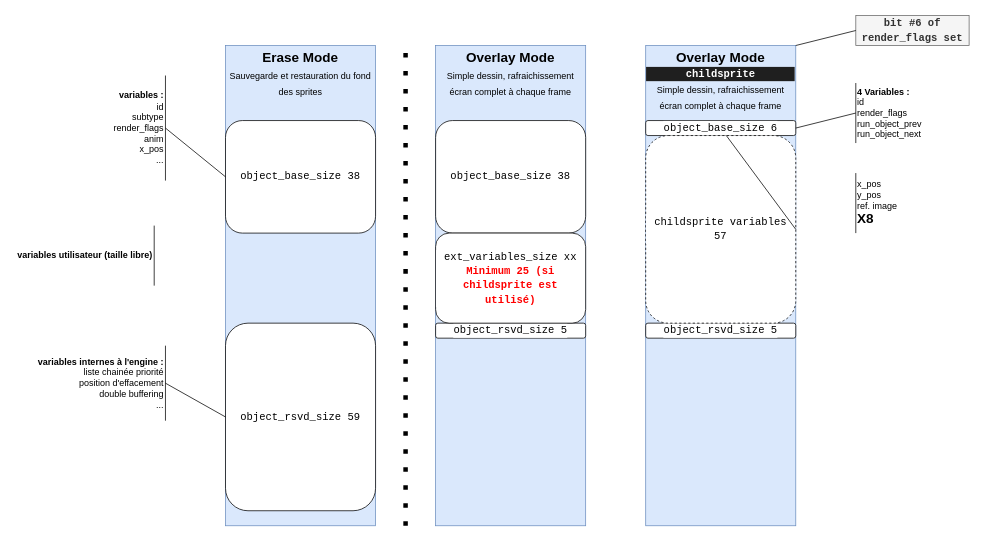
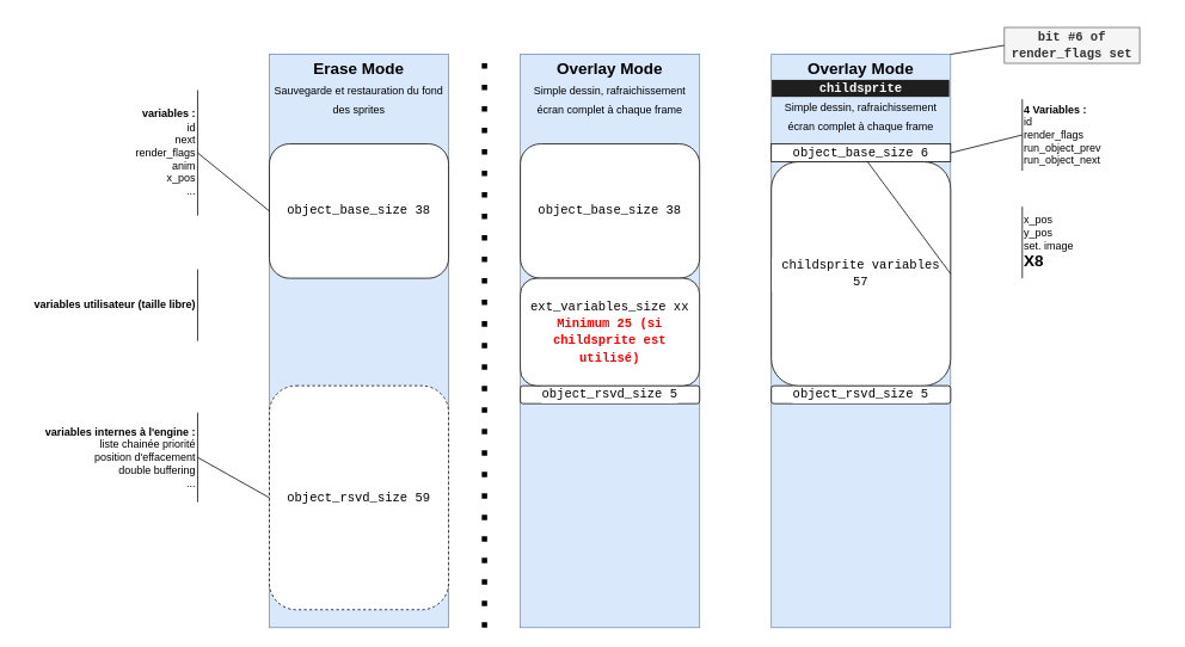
- <mxCell id="28" value="&lt;div style=&quot;font-family: Consolas, &amp;quot;Courier New&amp;quot;, monospace; font-size: 14px; line-height: 19px;&quot;&gt;&lt;b&gt;bit #6 of render_flags set&lt;/b&gt;&lt;/div&gt;" style="text;html=1;align=center;verticalAlign=middle;whiteSpace=wrap;rounded=0;labelBackgroundColor=none;fontSize=18;fillColor=#f5f5f5;strokeColor=#666666;fontColor=#333333;" vertex="1" parent="1"><mxGeometry x="1140" y="20" width="151" height="40" as="geometry" /></mxCell>
+ <mxCell id="28" value="&lt;div style=&quot;font-family: Consolas, &amp;quot;Courier New&amp;quot;, monospace; font-size: 14px; line-height: 19px;&quot;&gt;&lt;b&gt;bit #6 of render_flags set&lt;/b&gt;&lt;/div&gt;" style="text;html=1;align=center;verticalAlign=middle;whiteSpace=wrap;rounded=0;labelBackgroundColor=none;fontSize=18;fillColor=#f5f5f5;strokeColor=#666666;fontColor=#333333;" vertex="1" parent="1"><mxGeometry x="1120" y="30" width="151" height="40" as="geometry" /></mxCell>
- <mxCell id="9" value="&lt;b&gt;variables :&lt;/b&gt;&lt;br&gt;id&lt;br&gt;subtype&lt;br&gt;render_flags&lt;br&gt;anim&lt;br&gt;x_pos&lt;br&gt;&lt;div style=&quot;&quot;&gt;&lt;span style=&quot;background-color: initial;&quot;&gt;...&lt;/span&gt;&lt;/div&gt;" style="text;html=1;strokeColor=none;fillColor=none;align=right;verticalAlign=middle;whiteSpace=wrap;rounded=0;labelBackgroundColor=none;fontColor=default;" vertex="1" parent="1"><mxGeometry x="20" y="100" width="200" height="140" as="geometry" /></mxCell>
+ <mxCell id="9" value="&lt;b&gt;variables :&lt;/b&gt;&lt;br&gt;id&lt;br&gt;next&lt;br&gt;render_flags&lt;br&gt;anim&lt;br&gt;x_pos&lt;br&gt;&lt;div style=&quot;&quot;&gt;&lt;span style=&quot;background-color: initial;&quot;&gt;...&lt;/span&gt;&lt;/div&gt;" style="text;html=1;strokeColor=none;fillColor=none;align=right;verticalAlign=middle;whiteSpace=wrap;rounded=0;labelBackgroundColor=none;fontColor=default;" vertex="1" parent="1"><mxGeometry x="20" y="100" width="200" height="140" as="geometry" /></mxCell>
- <mxCell id="19" value="&lt;div style=&quot;font-family: Consolas, &amp;quot;Courier New&amp;quot;, monospace; font-size: 14px; line-height: 19px;&quot;&gt;&lt;span style=&quot;&quot;&gt;object_base_size 6&lt;/span&gt;&lt;/div&gt;" style="rounded=1;whiteSpace=wrap;html=1;fillColor=default;fontColor=default;labelBackgroundColor=default;" vertex="1" parent="1"><mxGeometry x="860" y="160" width="200" height="20" as="geometry" /></mxCell>
+ <mxCell id="19" value="&lt;div style=&quot;font-family: Consolas, &amp;quot;Courier New&amp;quot;, monospace; font-size: 14px; line-height: 19px;&quot;&gt;&lt;span style=&quot;&quot;&gt;object_base_size 6&lt;/span&gt;&lt;/div&gt;" style="whiteSpace=wrap;html=1;fillColor=default;fontColor=default;labelBackgroundColor=default;rounded=0;" vertex="1" parent="1"><mxGeometry x="860" y="160" width="200" height="20" as="geometry" /></mxCell>
- <mxCell id="24" value="&lt;font color=&quot;#000000&quot;&gt;x_pos&lt;br&gt;y_pos&lt;br&gt;ref. image&lt;br&gt;&lt;b&gt;&lt;font style=&quot;font-size: 18px;&quot;&gt;X8&lt;/font&gt;&lt;/b&gt;&lt;br&gt;&lt;/font&gt;" style="text;html=1;strokeColor=none;fillColor=none;align=left;verticalAlign=middle;whiteSpace=wrap;rounded=0;labelBackgroundColor=none;fontSize=12;fontColor=#FFFFFF;" vertex="1" parent="1"><mxGeometry x="1140" y="230" width="160" height="80" as="geometry" /></mxCell>
+ <mxCell id="24" value="&lt;font color=&quot;#000000&quot;&gt;x_pos&lt;br&gt;y_pos&lt;br&gt;set. image&lt;br&gt;&lt;b&gt;&lt;font style=&quot;font-size: 18px;&quot;&gt;X8&lt;/font&gt;&lt;/b&gt;&lt;br&gt;&lt;/font&gt;" style="text;html=1;strokeColor=none;fillColor=none;align=left;verticalAlign=middle;whiteSpace=wrap;rounded=0;labelBackgroundColor=none;fontSize=12;fontColor=#FFFFFF;" vertex="1" parent="1"><mxGeometry x="1140" y="230" width="160" height="80" as="geometry" /></mxCell>
- <mxCell id="23" value="&lt;div style=&quot;font-family: Consolas, &amp;quot;Courier New&amp;quot;, monospace; font-size: 14px; line-height: 19px;&quot;&gt;&lt;span style=&quot;&quot;&gt;childsprite variables 57&lt;/span&gt;&lt;/div&gt;" style="rounded=1;whiteSpace=wrap;html=1;fillColor=default;fontColor=default;labelBackgroundColor=default;dashed=1;" vertex="1" parent="1"><mxGeometry x="860" y="180" width="200" height="250" as="geometry" /></mxCell>
+ <mxCell id="23" value="&lt;div style=&quot;font-family: Consolas, &amp;quot;Courier New&amp;quot;, monospace; font-size: 14px; line-height: 19px;&quot;&gt;&lt;span style=&quot;&quot;&gt;childsprite variables 57&lt;/span&gt;&lt;/div&gt;" style="rounded=1;whiteSpace=wrap;html=1;fillColor=default;fontColor=default;labelBackgroundColor=default;" vertex="1" parent="1"><mxGeometry x="860" y="180" width="200" height="250" as="geometry" /></mxCell>
- <mxCell id="12" value="&lt;b&gt;variables utilisateur (taille libre)&lt;/b&gt;" style="text;html=1;strokeColor=none;fillColor=none;align=right;verticalAlign=middle;whiteSpace=wrap;rounded=0;labelBackgroundColor=none;fontColor=default;" vertex="1" parent="1"><mxGeometry x="5" y="300" width="200" height="80" as="geometry" /></mxCell>
+ <mxCell id="12" value="&lt;b&gt;variables utilisateur (taille libre)&lt;/b&gt;" style="text;html=1;strokeColor=none;fillColor=none;align=right;verticalAlign=middle;whiteSpace=wrap;rounded=0;labelBackgroundColor=none;fontColor=default;" vertex="1" parent="1"><mxGeometry x="20" y="300" width="200" height="80" as="geometry" /></mxCell>
- <mxCell id="5" value="&lt;div style=&quot;font-family: Consolas, &amp;quot;Courier New&amp;quot;, monospace; font-size: 14px; line-height: 19px;&quot;&gt;&lt;span style=&quot;&quot;&gt;object_rsvd_size 59&lt;/span&gt;&lt;/div&gt;" style="rounded=1;whiteSpace=wrap;html=1;fillColor=default;fontColor=default;labelBackgroundColor=default;" vertex="1" parent="1"><mxGeometry x="300" y="430" width="200" height="250" as="geometry" /></mxCell>
+ <mxCell id="5" value="&lt;div style=&quot;font-family: Consolas, &amp;quot;Courier New&amp;quot;, monospace; font-size: 14px; line-height: 19px;&quot;&gt;&lt;span style=&quot;&quot;&gt;object_rsvd_size 59&lt;/span&gt;&lt;/div&gt;" style="rounded=1;whiteSpace=wrap;html=1;fillColor=default;fontColor=default;labelBackgroundColor=default;dashed=1;" vertex="1" parent="1"><mxGeometry x="300" y="430" width="200" height="250" as="geometry" /></mxCell>
